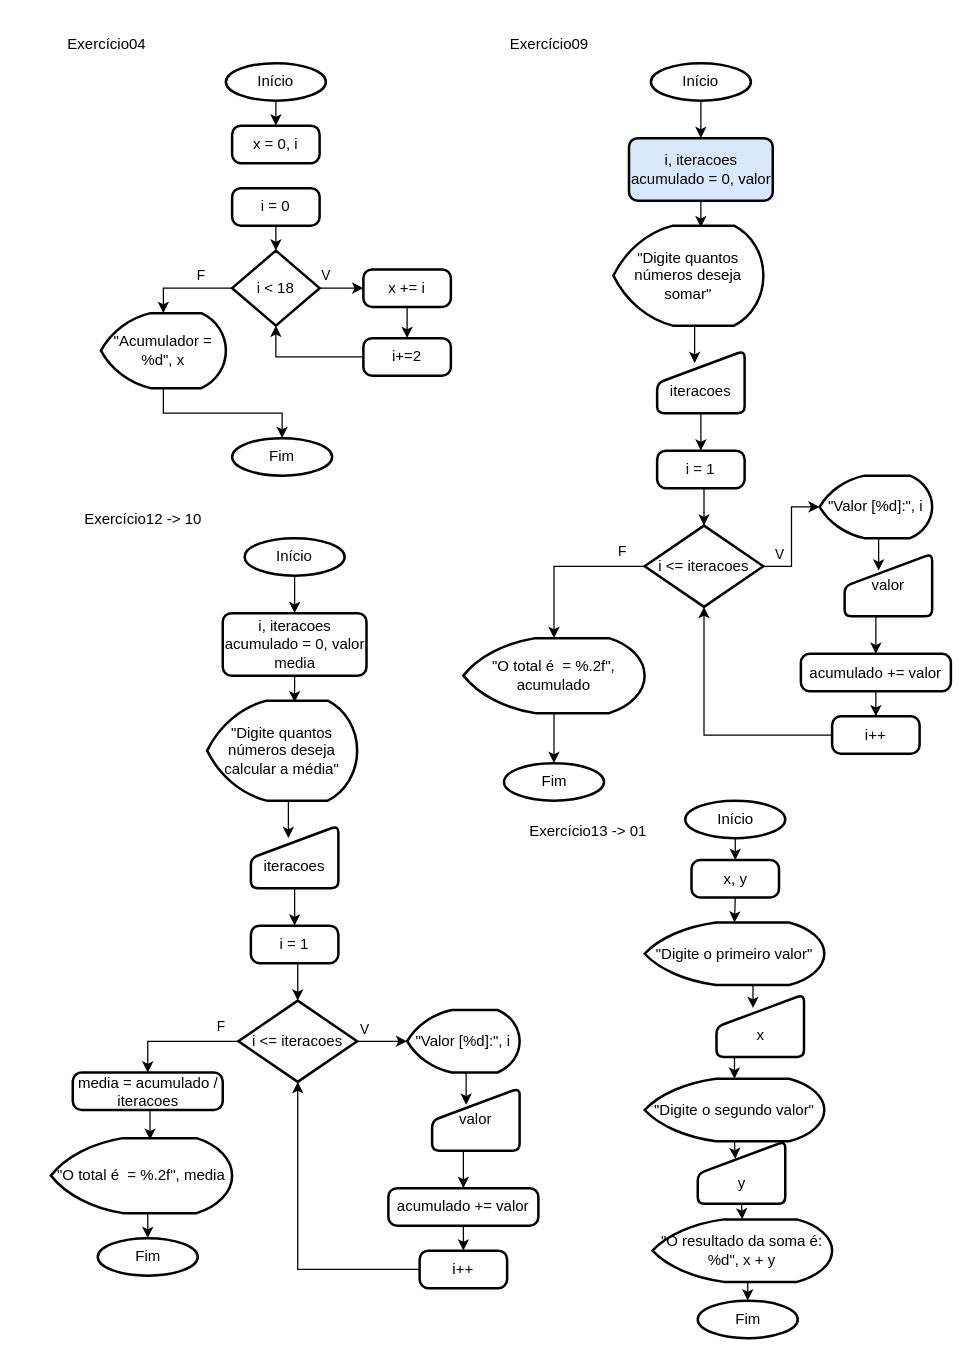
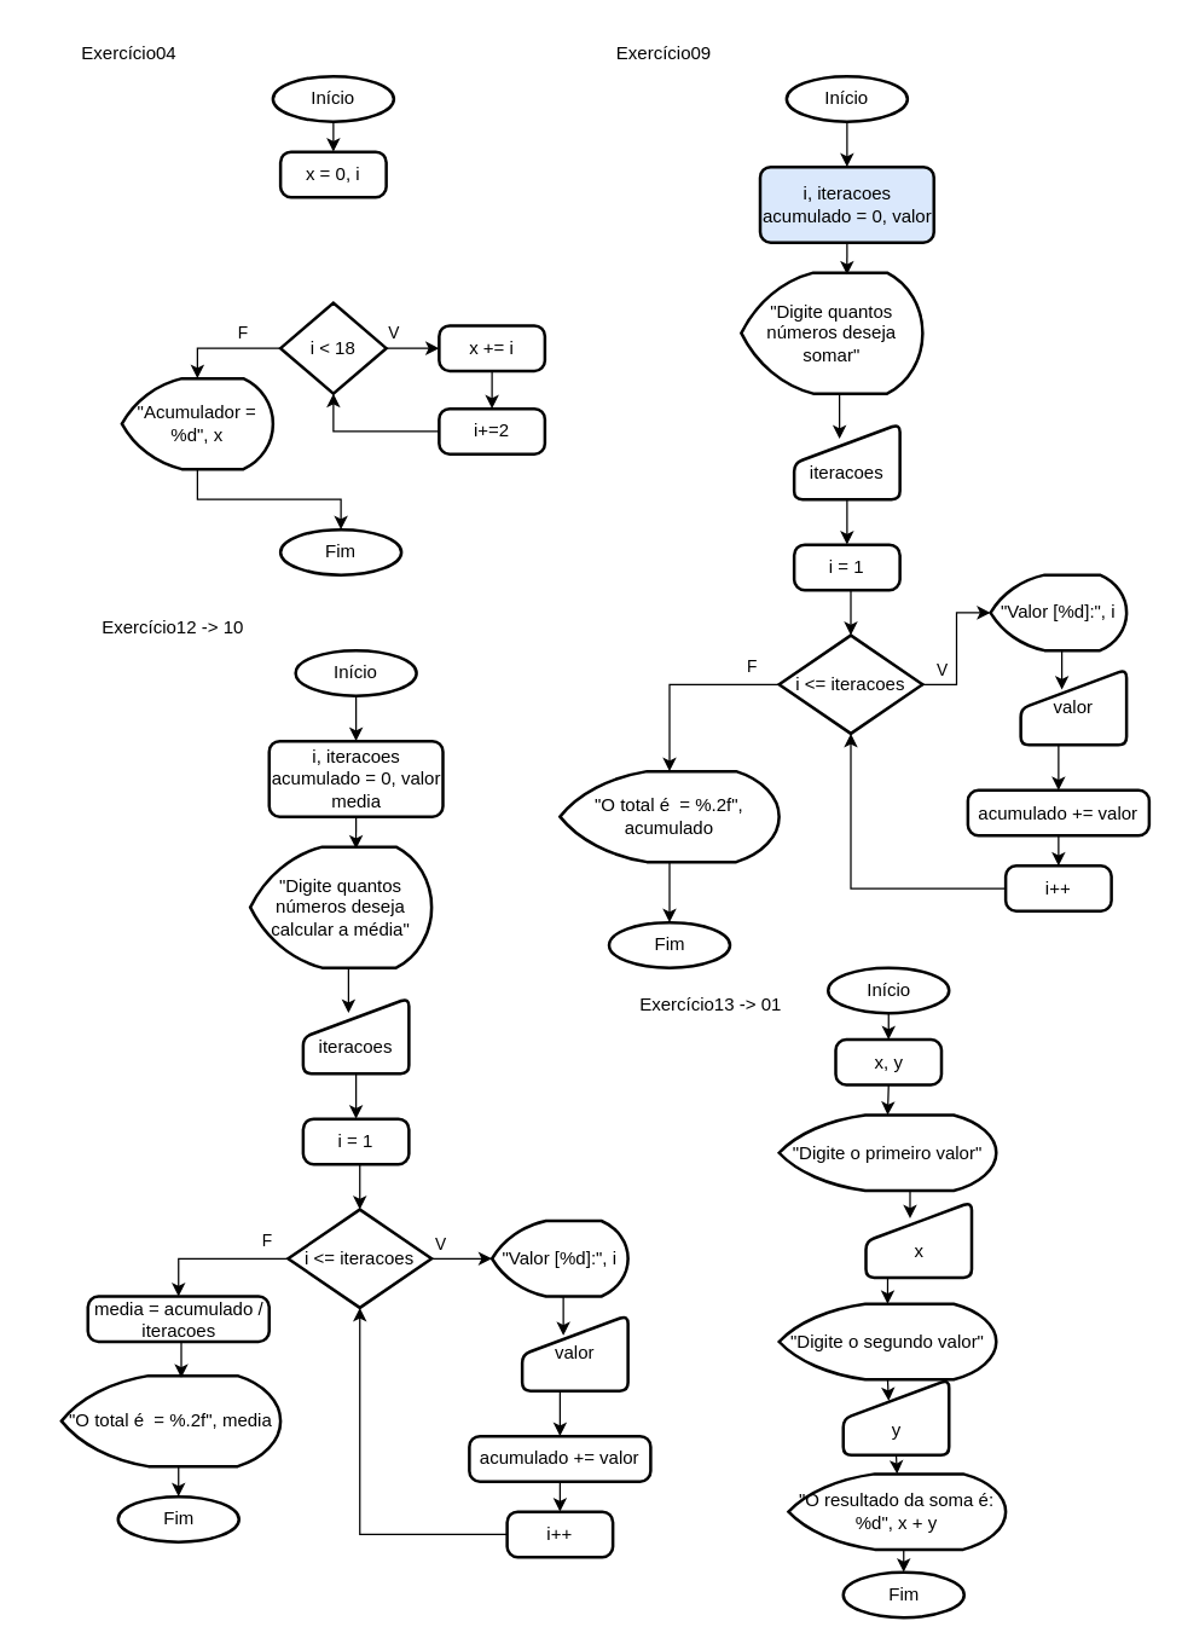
- <mxCell id="7" value="i = 0" style="rounded=1;whiteSpace=wrap;html=1;absoluteArcSize=1;arcSize=14;strokeWidth=2;" vertex="1" parent="1"><mxGeometry x="185" y="150" width="70" height="30" as="geometry" /></mxCell>
- <mxCell id="11" style="edgeStyle=orthogonalEdgeStyle;rounded=0;orthogonalLoop=1;jettySize=auto;html=1;exitX=0.5;exitY=1;exitDx=0;exitDy=0;entryX=0.5;entryY=0;entryDx=0;entryDy=0;entryPerimeter=0;" edge="1" parent="1" source="7" target="9"><mxGeometry relative="1" as="geometry" /></mxCell>
